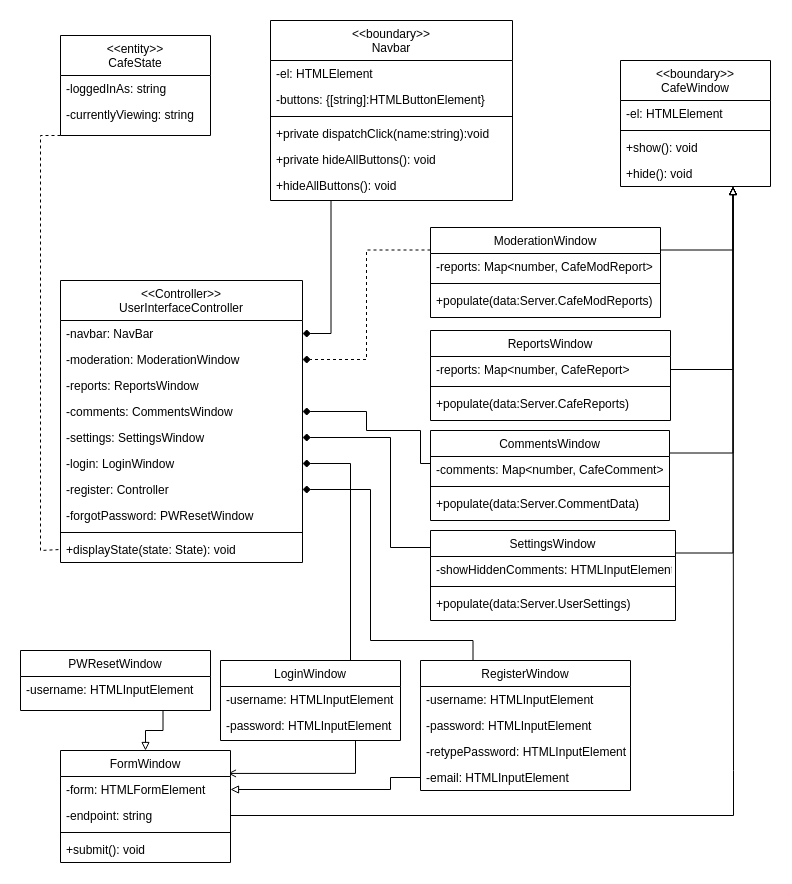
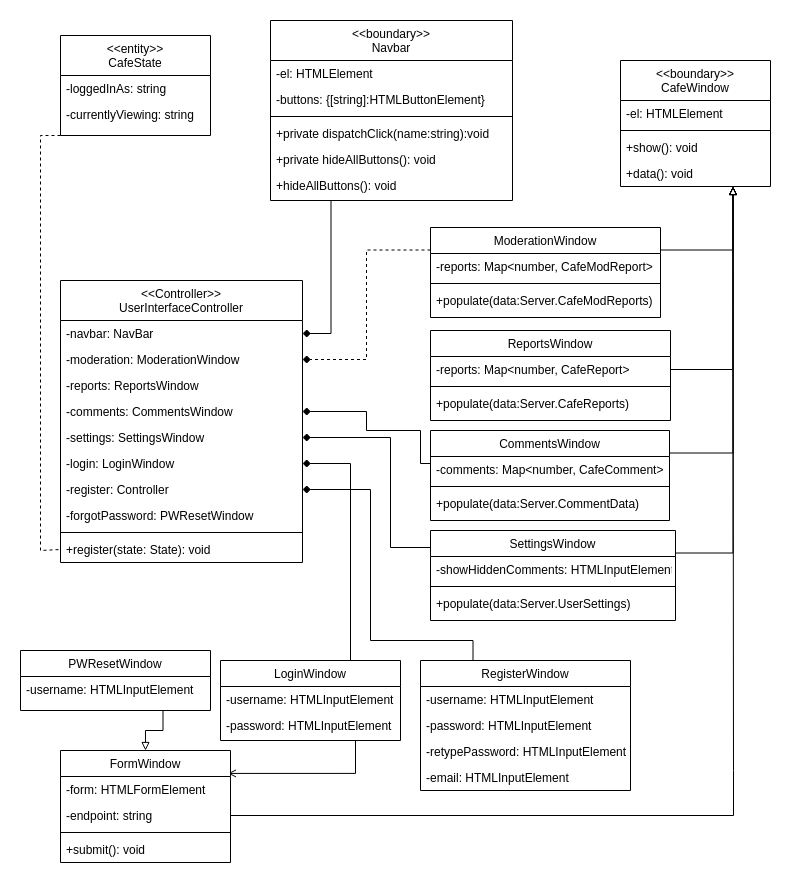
- <mxCell id="6" value="+hide(): void" style="text;align=left;verticalAlign=top;spacingLeft=4;spacingRight=4;overflow=hidden;rotatable=0;points=[[0,0.5],[1,0.5]];portConstraint=eastwest;" parent="2" vertex="1"><mxGeometry y="100" width="150" height="20" as="geometry" /></mxCell>
+ <mxCell id="6" value="+data(): void" style="text;align=left;verticalAlign=top;spacingLeft=4;spacingRight=4;overflow=hidden;rotatable=0;points=[[0,0.5],[1,0.5]];portConstraint=eastwest;" parent="2" vertex="1"><mxGeometry y="100" width="150" height="20" as="geometry" /></mxCell>
- <mxCell id="66" value="+displayState(state: State): void" style="text;align=left;verticalAlign=top;spacingLeft=4;spacingRight=4;overflow=hidden;rotatable=0;points=[[0,0.5],[1,0.5]];portConstraint=eastwest;" vertex="1" parent="56"><mxGeometry y="256" width="242" height="26" as="geometry" /></mxCell>
+ <mxCell id="66" value="+register(state: State): void" style="text;align=left;verticalAlign=top;spacingLeft=4;spacingRight=4;overflow=hidden;rotatable=0;points=[[0,0.5],[1,0.5]];portConstraint=eastwest;" vertex="1" parent="56"><mxGeometry y="256" width="242" height="26" as="geometry" /></mxCell>
- <mxCell id="73" style="edgeStyle=orthogonalEdgeStyle;rounded=0;orthogonalLoop=1;jettySize=auto;html=1;exitX=0;exitY=0.5;exitDx=0;exitDy=0;entryX=1;entryY=0.5;entryDx=0;entryDy=0;endArrow=block;endFill=0;" edge="1" parent="1" source="46" target="37"><mxGeometry relative="1" as="geometry"><Array as="points"><mxPoint x="390" y="777" /><mxPoint x="390" y="789" /></Array></mxGeometry></mxCell>
